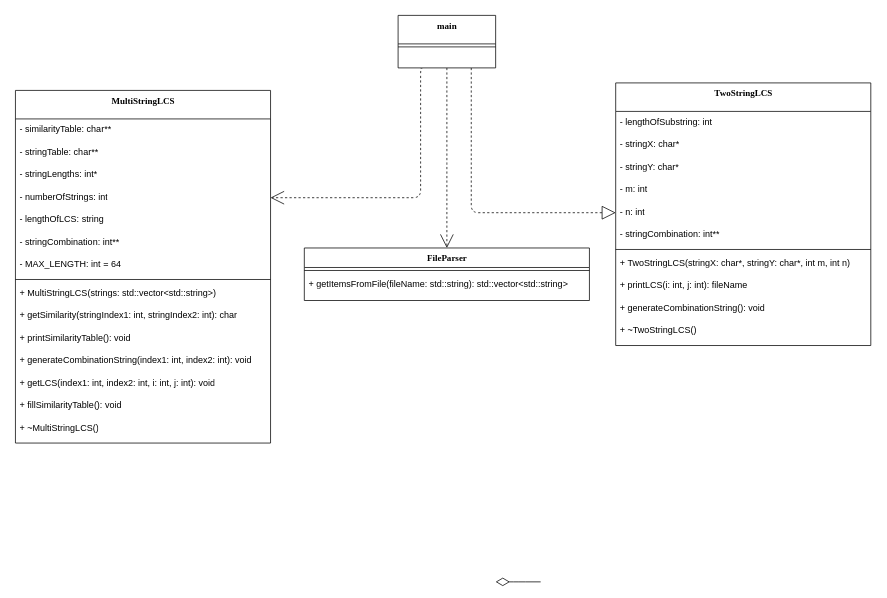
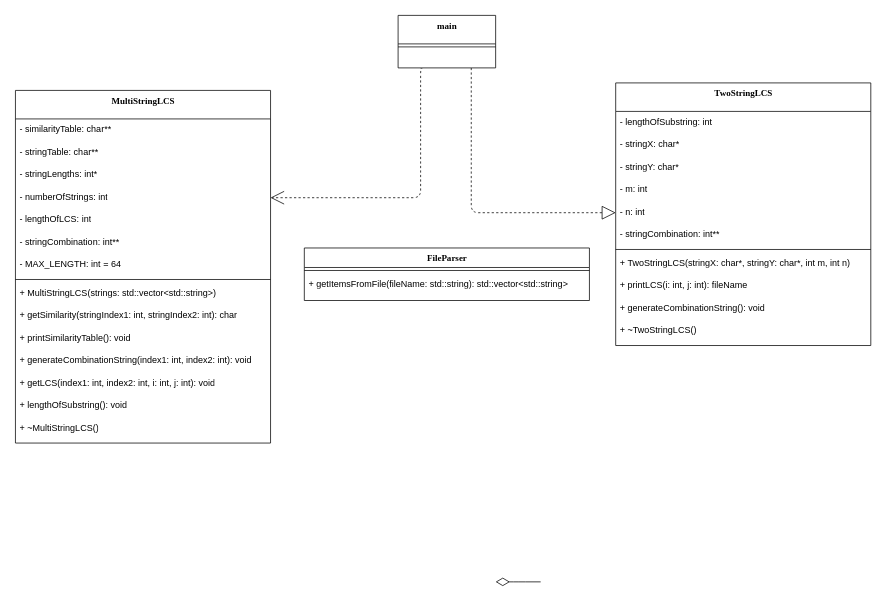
- <mxCell id="20" style="edgeStyle=elbowEdgeStyle;html=1;labelBackgroundColor=none;startFill=0;startSize=8;endArrow=open;endFill=0;endSize=16;fontFamily=Verdana;fontSize=12;elbow=vertical;dashed=1;exitX=0.5;exitY=1;exitDx=0;exitDy=0;entryX=0.5;entryY=0;entryDx=0;entryDy=0;" parent="1" edge="1" target="22" source="37"><mxGeometry relative="1" as="geometry"><mxPoint x="220" y="832" as="targetPoint" /><mxPoint x="360" y="832" as="sourcePoint" /></mxGeometry></mxCell>
- <mxCell id="8" value="- lengthOfLCS: string" style="text;html=1;strokeColor=none;fillColor=none;align=left;verticalAlign=top;spacingLeft=4;spacingRight=4;whiteSpace=wrap;overflow=hidden;rotatable=0;points=[[0,0.5],[1,0.5]];portConstraint=eastwest;autosize=1;fixedWidth=0;resizeWidth=1;resizeHeight=1;" parent="3" vertex="1"><mxGeometry y="158" width="340" height="30" as="geometry" /></mxCell>
+ <mxCell id="8" value="- lengthOfLCS: int" style="text;html=1;strokeColor=none;fillColor=none;align=left;verticalAlign=top;spacingLeft=4;spacingRight=4;whiteSpace=wrap;overflow=hidden;rotatable=0;points=[[0,0.5],[1,0.5]];portConstraint=eastwest;autosize=1;fixedWidth=0;resizeWidth=1;resizeHeight=1;" parent="3" vertex="1"><mxGeometry y="158" width="340" height="30" as="geometry" /></mxCell>
- <mxCell id="17" value="+ fillSimilarityTable(): void" style="text;html=1;strokeColor=none;fillColor=none;align=left;verticalAlign=top;spacingLeft=4;spacingRight=4;whiteSpace=wrap;overflow=hidden;rotatable=0;points=[[0,0.5],[1,0.5]];portConstraint=eastwest;autosize=1;fixedWidth=0;resizeWidth=1;resizeHeight=1;" parent="3" vertex="1"><mxGeometry y="406" width="340" height="30" as="geometry" /></mxCell>
+ <mxCell id="17" value="+ lengthOfSubstring(): void" style="text;html=1;strokeColor=none;fillColor=none;align=left;verticalAlign=top;spacingLeft=4;spacingRight=4;whiteSpace=wrap;overflow=hidden;rotatable=0;points=[[0,0.5],[1,0.5]];portConstraint=eastwest;autosize=1;fixedWidth=0;resizeWidth=1;resizeHeight=1;" parent="3" vertex="1"><mxGeometry y="406" width="340" height="30" as="geometry" /></mxCell>
